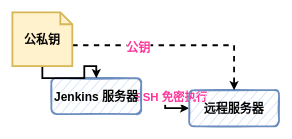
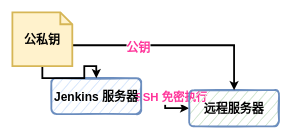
- <mxCell id="7" style="edgeStyle=orthogonalEdgeStyle;rounded=0;orthogonalLoop=1;jettySize=auto;html=1;exitX=0;exitY=0;exitDx=100;exitDy=55;exitPerimeter=0;entryX=0.5;entryY=0;entryDx=0;entryDy=0;strokeWidth=3;dashed=1;" edge="1" parent="1" source="9" target="5"><mxGeometry relative="1" as="geometry" /></mxCell>
+ <mxCell id="7" style="edgeStyle=orthogonalEdgeStyle;rounded=0;orthogonalLoop=1;jettySize=auto;html=1;exitX=0;exitY=0;exitDx=100;exitDy=55;exitPerimeter=0;entryX=0.5;entryY=0;entryDx=0;entryDy=0;strokeWidth=3;" edge="1" parent="1" source="9" target="5"><mxGeometry relative="1" as="geometry" /></mxCell>
- <mxCell id="5" value="&lt;font style=&quot;font-size: 20px&quot; class=&quot;cs_cursor&quot;&gt;&lt;b&gt;远程服务器&lt;/b&gt;&lt;/font&gt;" style="rounded=1;whiteSpace=wrap;html=1;sketch=1;strokeWidth=3;fillColor=#dae8fc;strokeColor=#6c8ebf;" vertex="1" parent="1"><mxGeometry x="315" y="150" width="150" height="60" as="geometry" /></mxCell>
+ <mxCell id="5" value="&lt;font style=&quot;font-size: 20px&quot; class=&quot;cs_cursor&quot;&gt;&lt;b&gt;远程服务器&lt;/b&gt;&lt;/font&gt;" style="rounded=1;whiteSpace=wrap;html=1;sketch=1;strokeWidth=3;fillColor=#d5e8d4;strokeColor=#6c8ebf;" vertex="1" parent="1"><mxGeometry x="315" y="150" width="150" height="60" as="geometry" /></mxCell>
